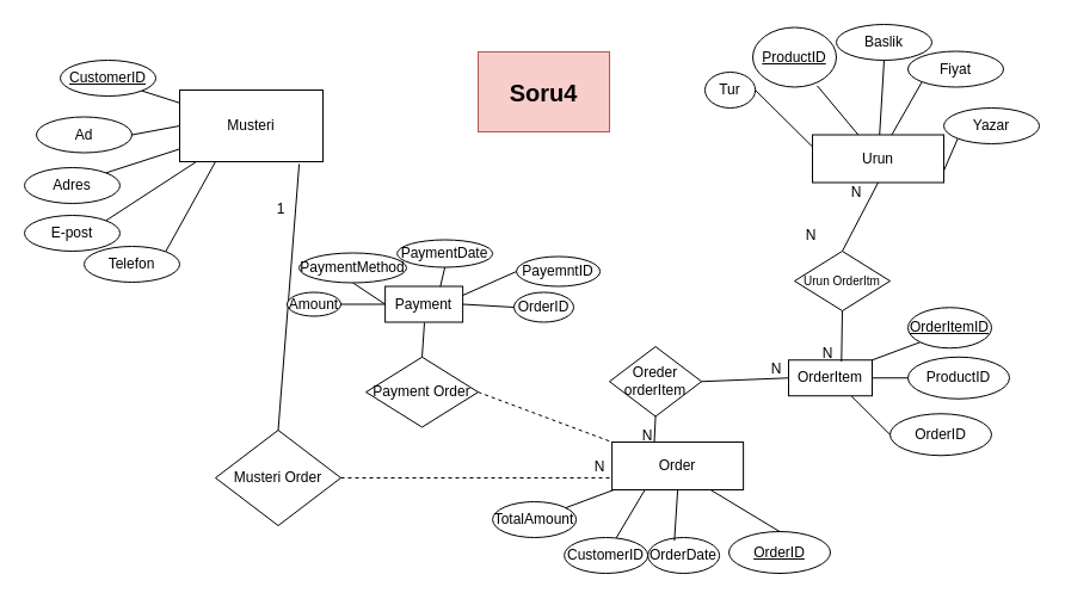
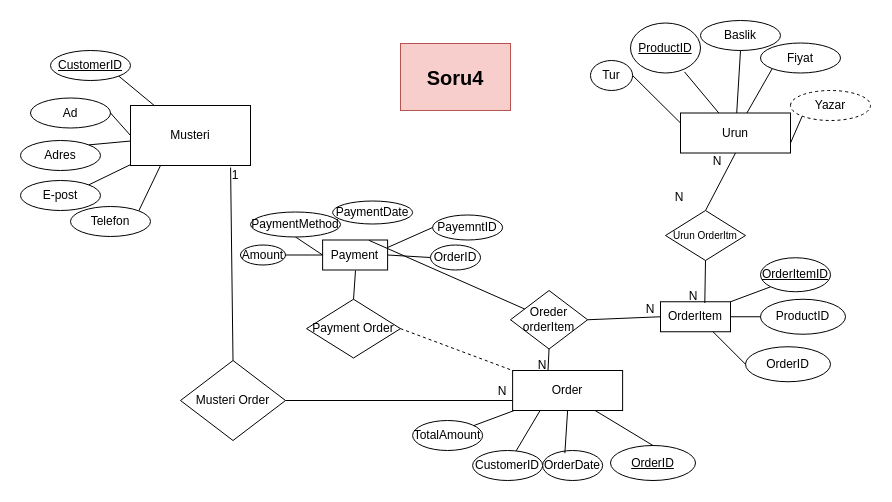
- <mxCell id="2" value="Musteri" style="rounded=0;whiteSpace=wrap;html=1;" parent="1" vertex="1"><mxGeometry x="150" y="75" width="120" height="60" as="geometry" /></mxCell>
+ <mxCell id="2" value="Musteri" style="rounded=0;whiteSpace=wrap;html=1;" parent="1" vertex="1"><mxGeometry x="130" y="105" width="120" height="60" as="geometry" /></mxCell>
- <mxCell id="69" value="Yazar" style="ellipse;whiteSpace=wrap;html=1;flipV=1;flipH=1;" vertex="1" parent="1"><mxGeometry x="790" y="90" width="80" height="30" as="geometry" /></mxCell>
+ <mxCell id="69" value="Yazar" style="ellipse;whiteSpace=wrap;html=1;flipV=1;flipH=1;dashed=1;" vertex="1" parent="1"><mxGeometry x="790" y="90" width="80" height="30" as="geometry" /></mxCell>
- <mxCell id="61" value="" style="endArrow=none;html=1;rounded=0;entryX=0.5;entryY=1;entryDx=0;entryDy=0;exitX=0.711;exitY=0.009;exitDx=0;exitDy=0;exitPerimeter=0;" parent="1" source="54" target="60" edge="1"><mxGeometry width="50" height="50" relative="1" as="geometry"><mxPoint x="275" y="216.5" as="sourcePoint" /><mxPoint x="320" y="186.5" as="targetPoint" /></mxGeometry></mxCell>
+ <mxCell id="61" value="" style="endArrow=none;html=1;rounded=0;exitX=0.711;exitY=0.009;exitDx=0;exitDy=0;exitPerimeter=0;" parent="1" source="54" target="46" edge="1"><mxGeometry width="50" height="50" relative="1" as="geometry"><mxPoint x="275" y="216.5" as="sourcePoint" /><mxPoint x="320" y="186.5" as="targetPoint" /></mxGeometry></mxCell>
- <mxCell id="31" value="" style="endArrow=none;html=1;rounded=0;entryX=0;entryY=0.75;entryDx=0;entryDy=0;exitX=1;exitY=0.5;exitDx=0;exitDy=0;dashed=1;" parent="1" source="29" target="17" edge="1"><mxGeometry width="50" height="50" relative="1" as="geometry"><mxPoint x="260" y="340" as="sourcePoint" /><mxPoint x="230" y="175" as="targetPoint" /></mxGeometry></mxCell>
+ <mxCell id="31" value="" style="endArrow=none;html=1;rounded=0;entryX=0;entryY=0.75;entryDx=0;entryDy=0;exitX=1;exitY=0.5;exitDx=0;exitDy=0;" parent="1" source="29" target="17" edge="1"><mxGeometry width="50" height="50" relative="1" as="geometry"><mxPoint x="260" y="340" as="sourcePoint" /><mxPoint x="230" y="175" as="targetPoint" /></mxGeometry></mxCell>
